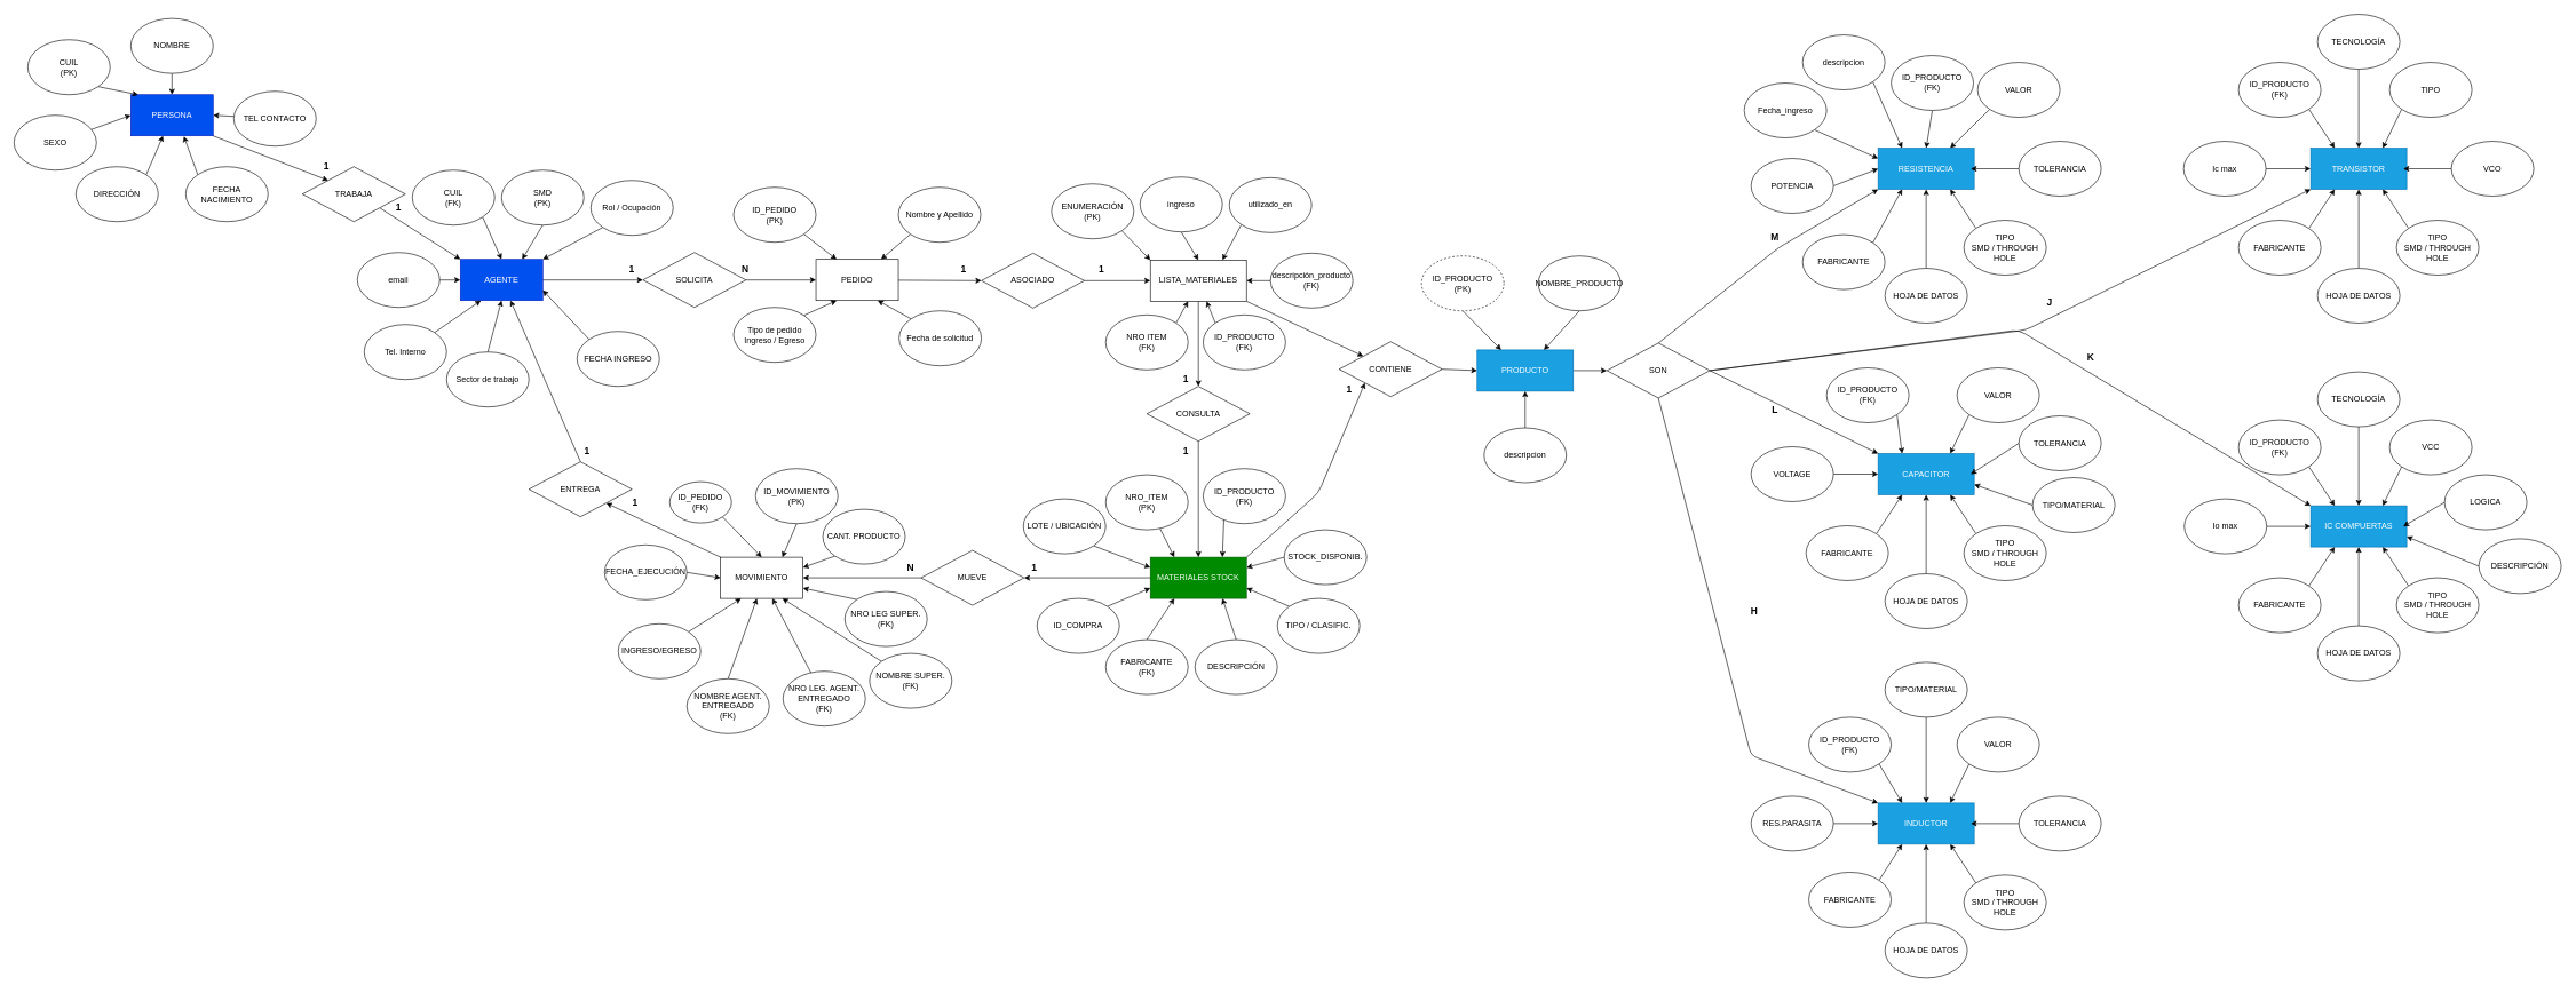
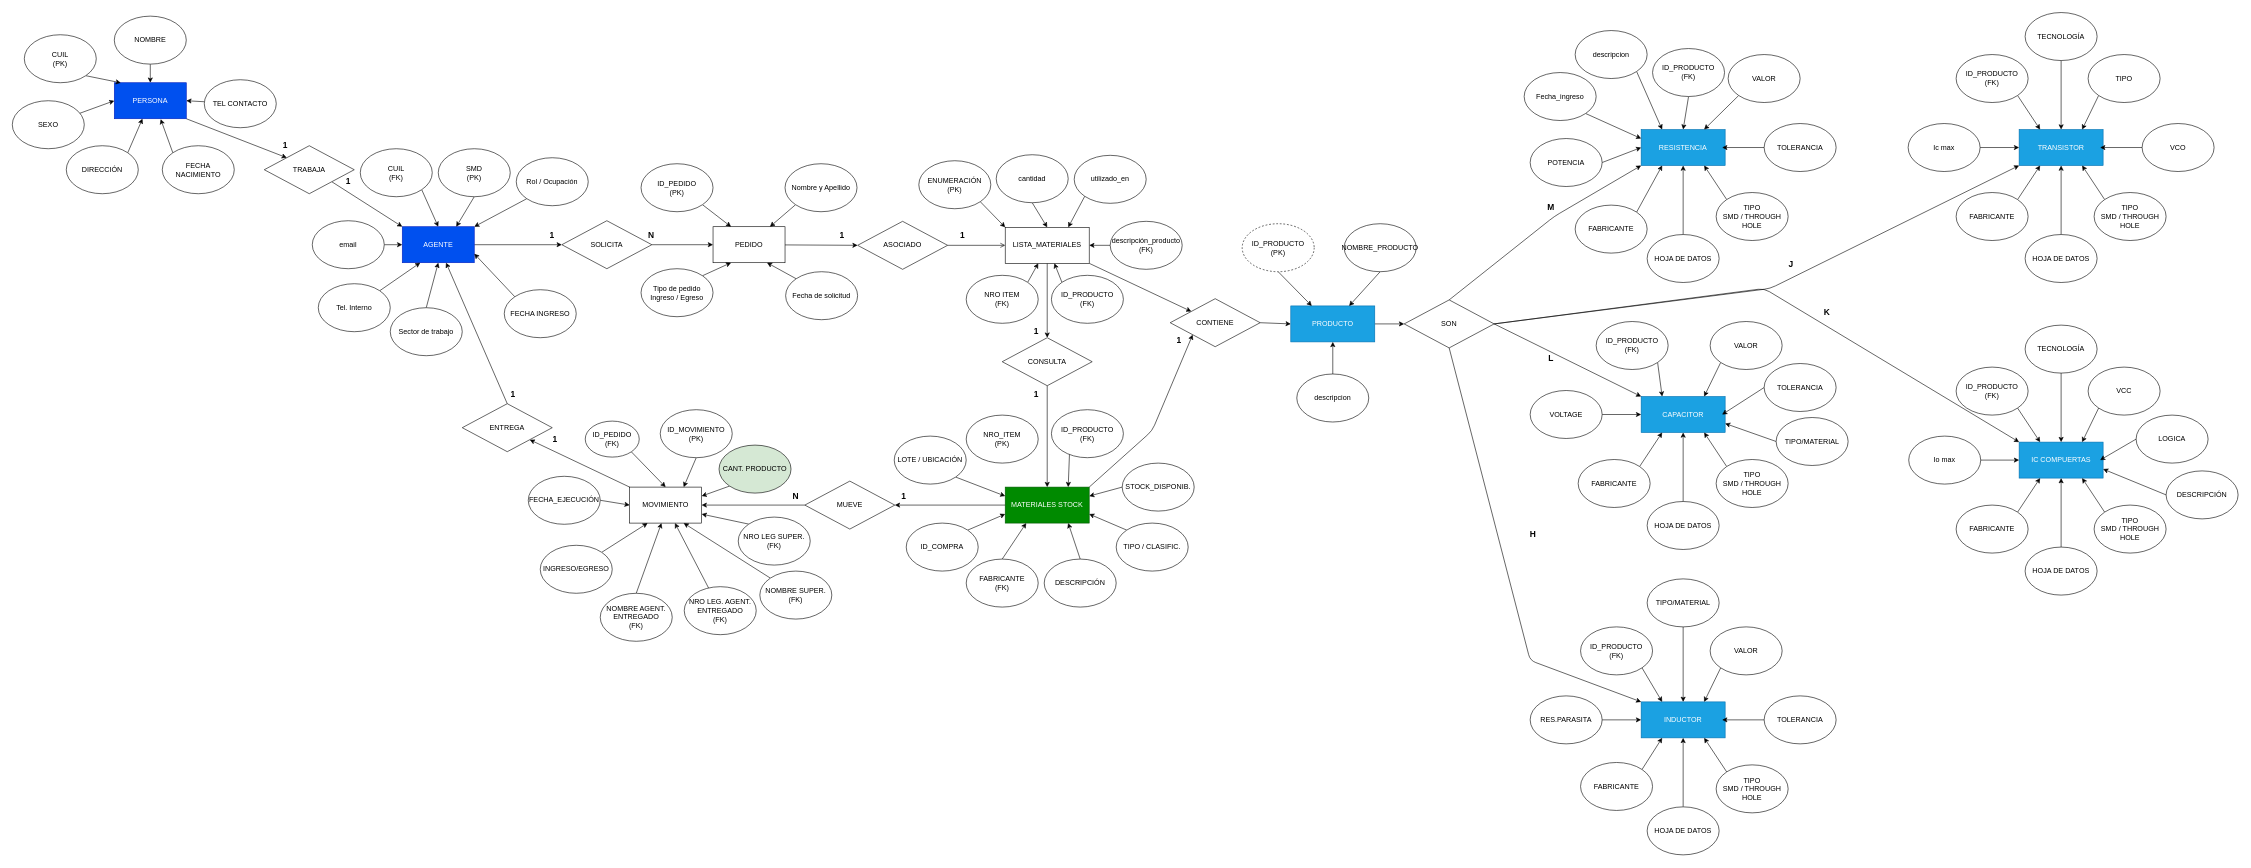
- <mxCell id="67" value="ingreso" style="ellipse;whiteSpace=wrap;html=1;" parent="1" vertex="1"><mxGeometry x="1660" y="257" width="120" height="80" as="geometry" /></mxCell>
+ <mxCell id="67" value="cantidad" style="ellipse;whiteSpace=wrap;html=1;" parent="1" vertex="1"><mxGeometry x="1660" y="257" width="120" height="80" as="geometry" /></mxCell>
- <mxCell id="72" style="edgeStyle=none;html=1;exitX=1;exitY=0.5;exitDx=0;exitDy=0;entryX=0;entryY=0.5;entryDx=0;entryDy=0;" parent="1" source="73" target="59" edge="1"><mxGeometry relative="1" as="geometry" /></mxCell>
+ <mxCell id="72" style="edgeStyle=none;html=1;exitX=1;exitY=0.5;exitDx=0;exitDy=0;entryX=0;entryY=0.5;entryDx=0;entryDy=0;endArrow=open;" parent="1" source="73" target="59" edge="1"><mxGeometry relative="1" as="geometry" /></mxCell>
- <mxCell id="52" value="CANT. PRODUCTO" style="ellipse;whiteSpace=wrap;html=1;" parent="1" vertex="1"><mxGeometry x="1198" y="741" width="120" height="80" as="geometry" /></mxCell>
+ <mxCell id="52" value="CANT. PRODUCTO" style="ellipse;whiteSpace=wrap;html=1;fillColor=#d5e8d4;" parent="1" vertex="1"><mxGeometry x="1198" y="741" width="120" height="80" as="geometry" /></mxCell>
- <mxCell id="21" style="edgeStyle=none;html=1;entryX=0.25;entryY=0;entryDx=0;entryDy=0;" parent="1" source="22" target="20" edge="1"><mxGeometry relative="1" as="geometry" /></mxCell>
